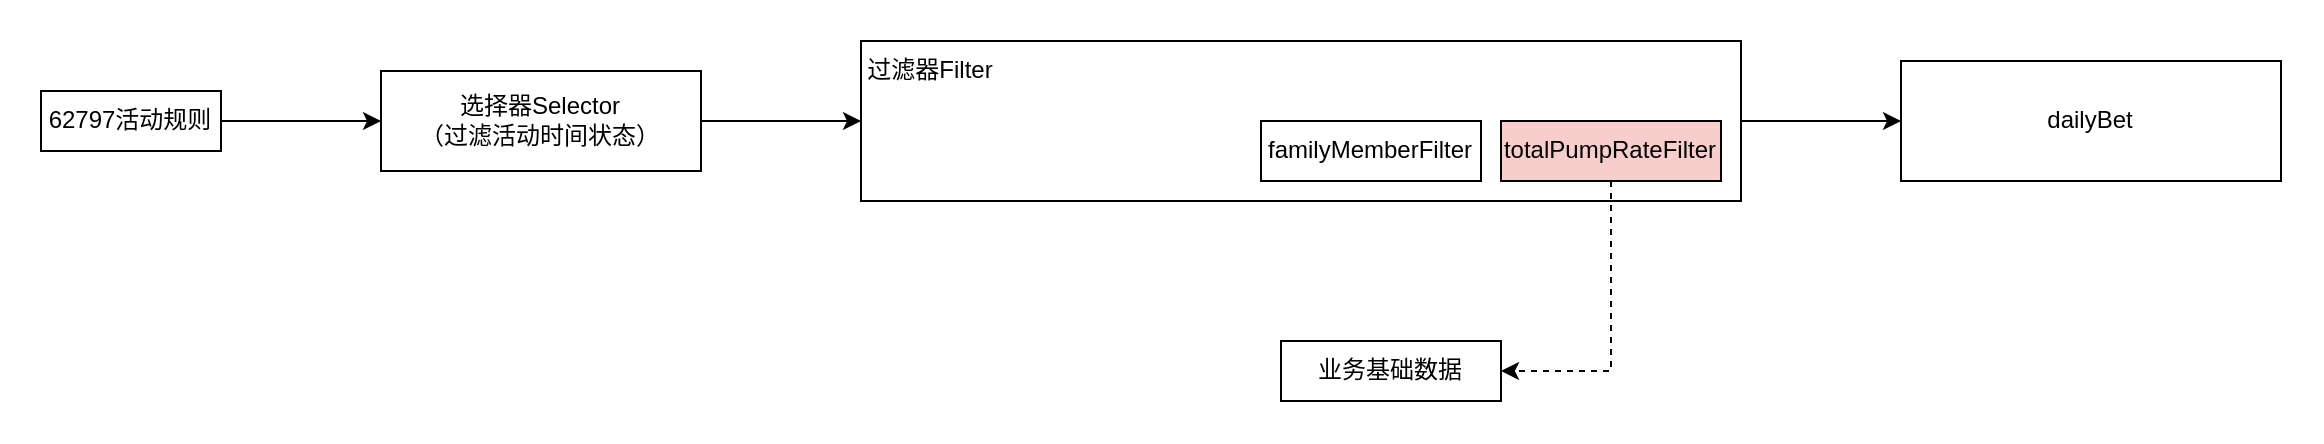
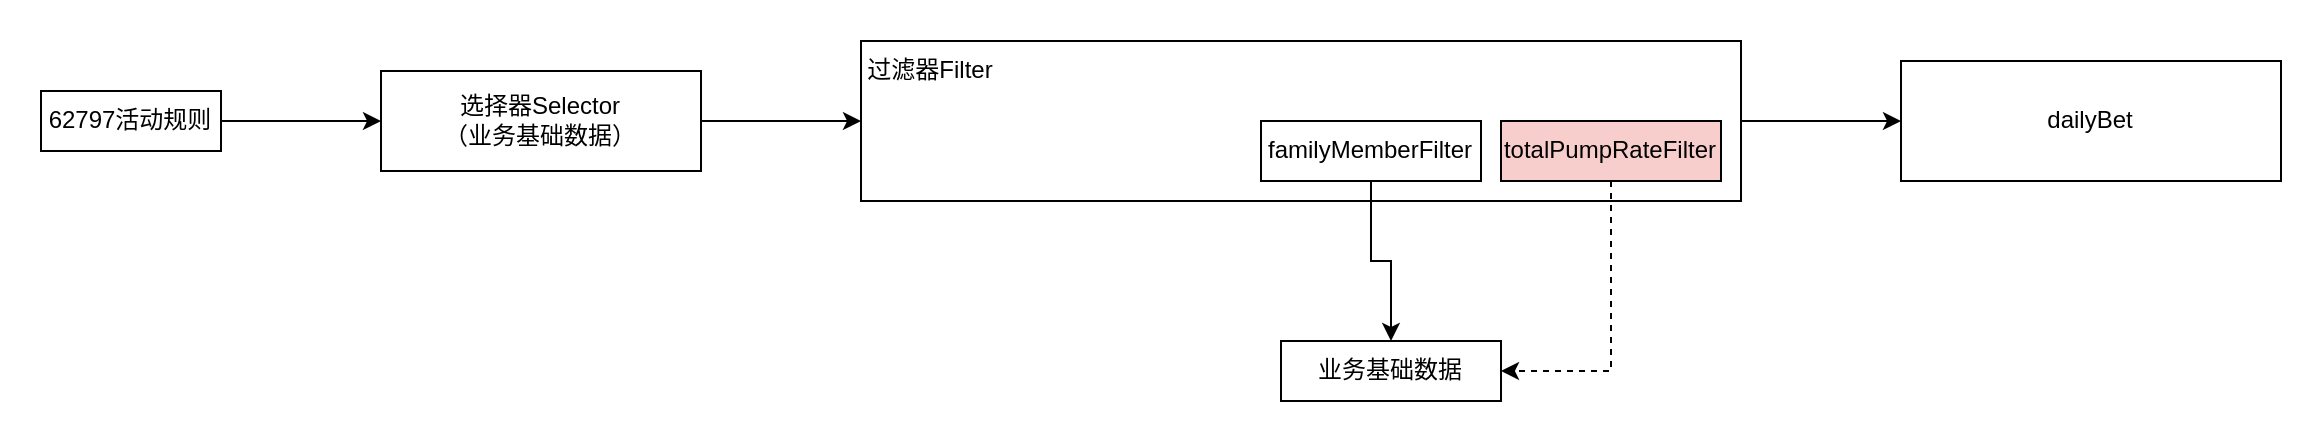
- <mxCell id="5" value="选择器Selector&lt;br&gt;（过滤活动时间状态）" style="rounded=0;whiteSpace=wrap;html=1;" vertex="1" parent="1"><mxGeometry x="190" y="35" width="160" height="50" as="geometry" /></mxCell>
+ <mxCell id="5" value="选择器Selector&lt;br&gt;（业务基础数据）" style="rounded=0;whiteSpace=wrap;html=1;" vertex="1" parent="1"><mxGeometry x="190" y="35" width="160" height="50" as="geometry" /></mxCell>
+ <mxCell id="8" value="" style="edgeStyle=orthogonalEdgeStyle;rounded=0;orthogonalLoop=1;jettySize=auto;html=1;" edge="1" parent="1" source="9" target="10"><mxGeometry relative="1" as="geometry" /></mxCell>
